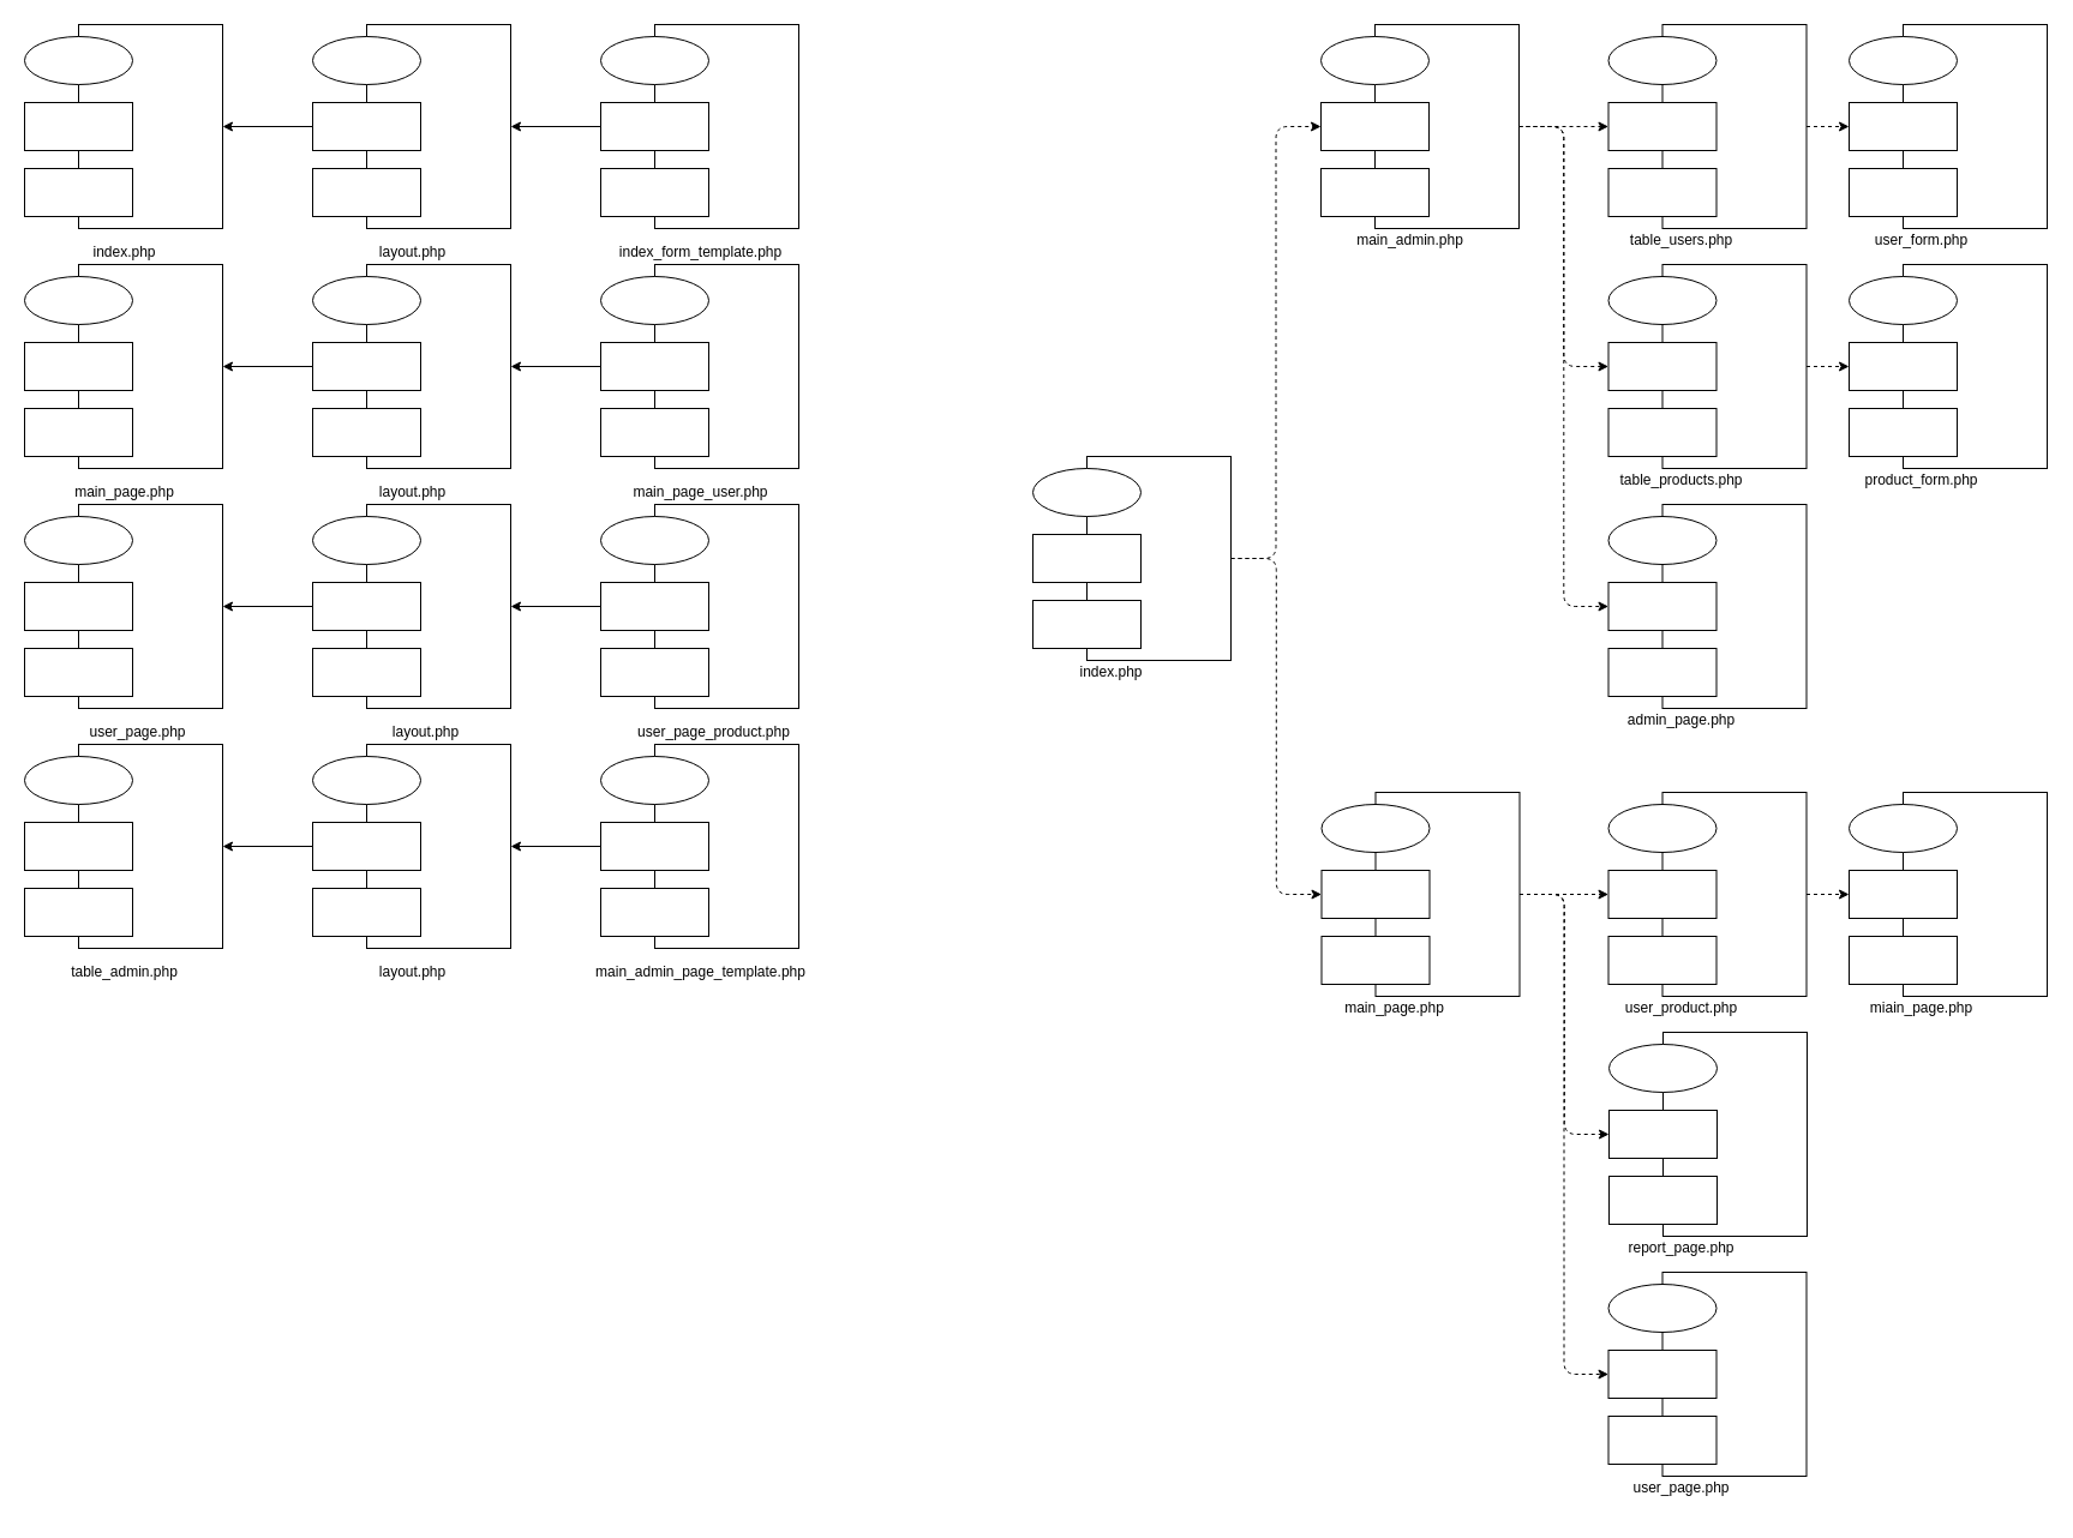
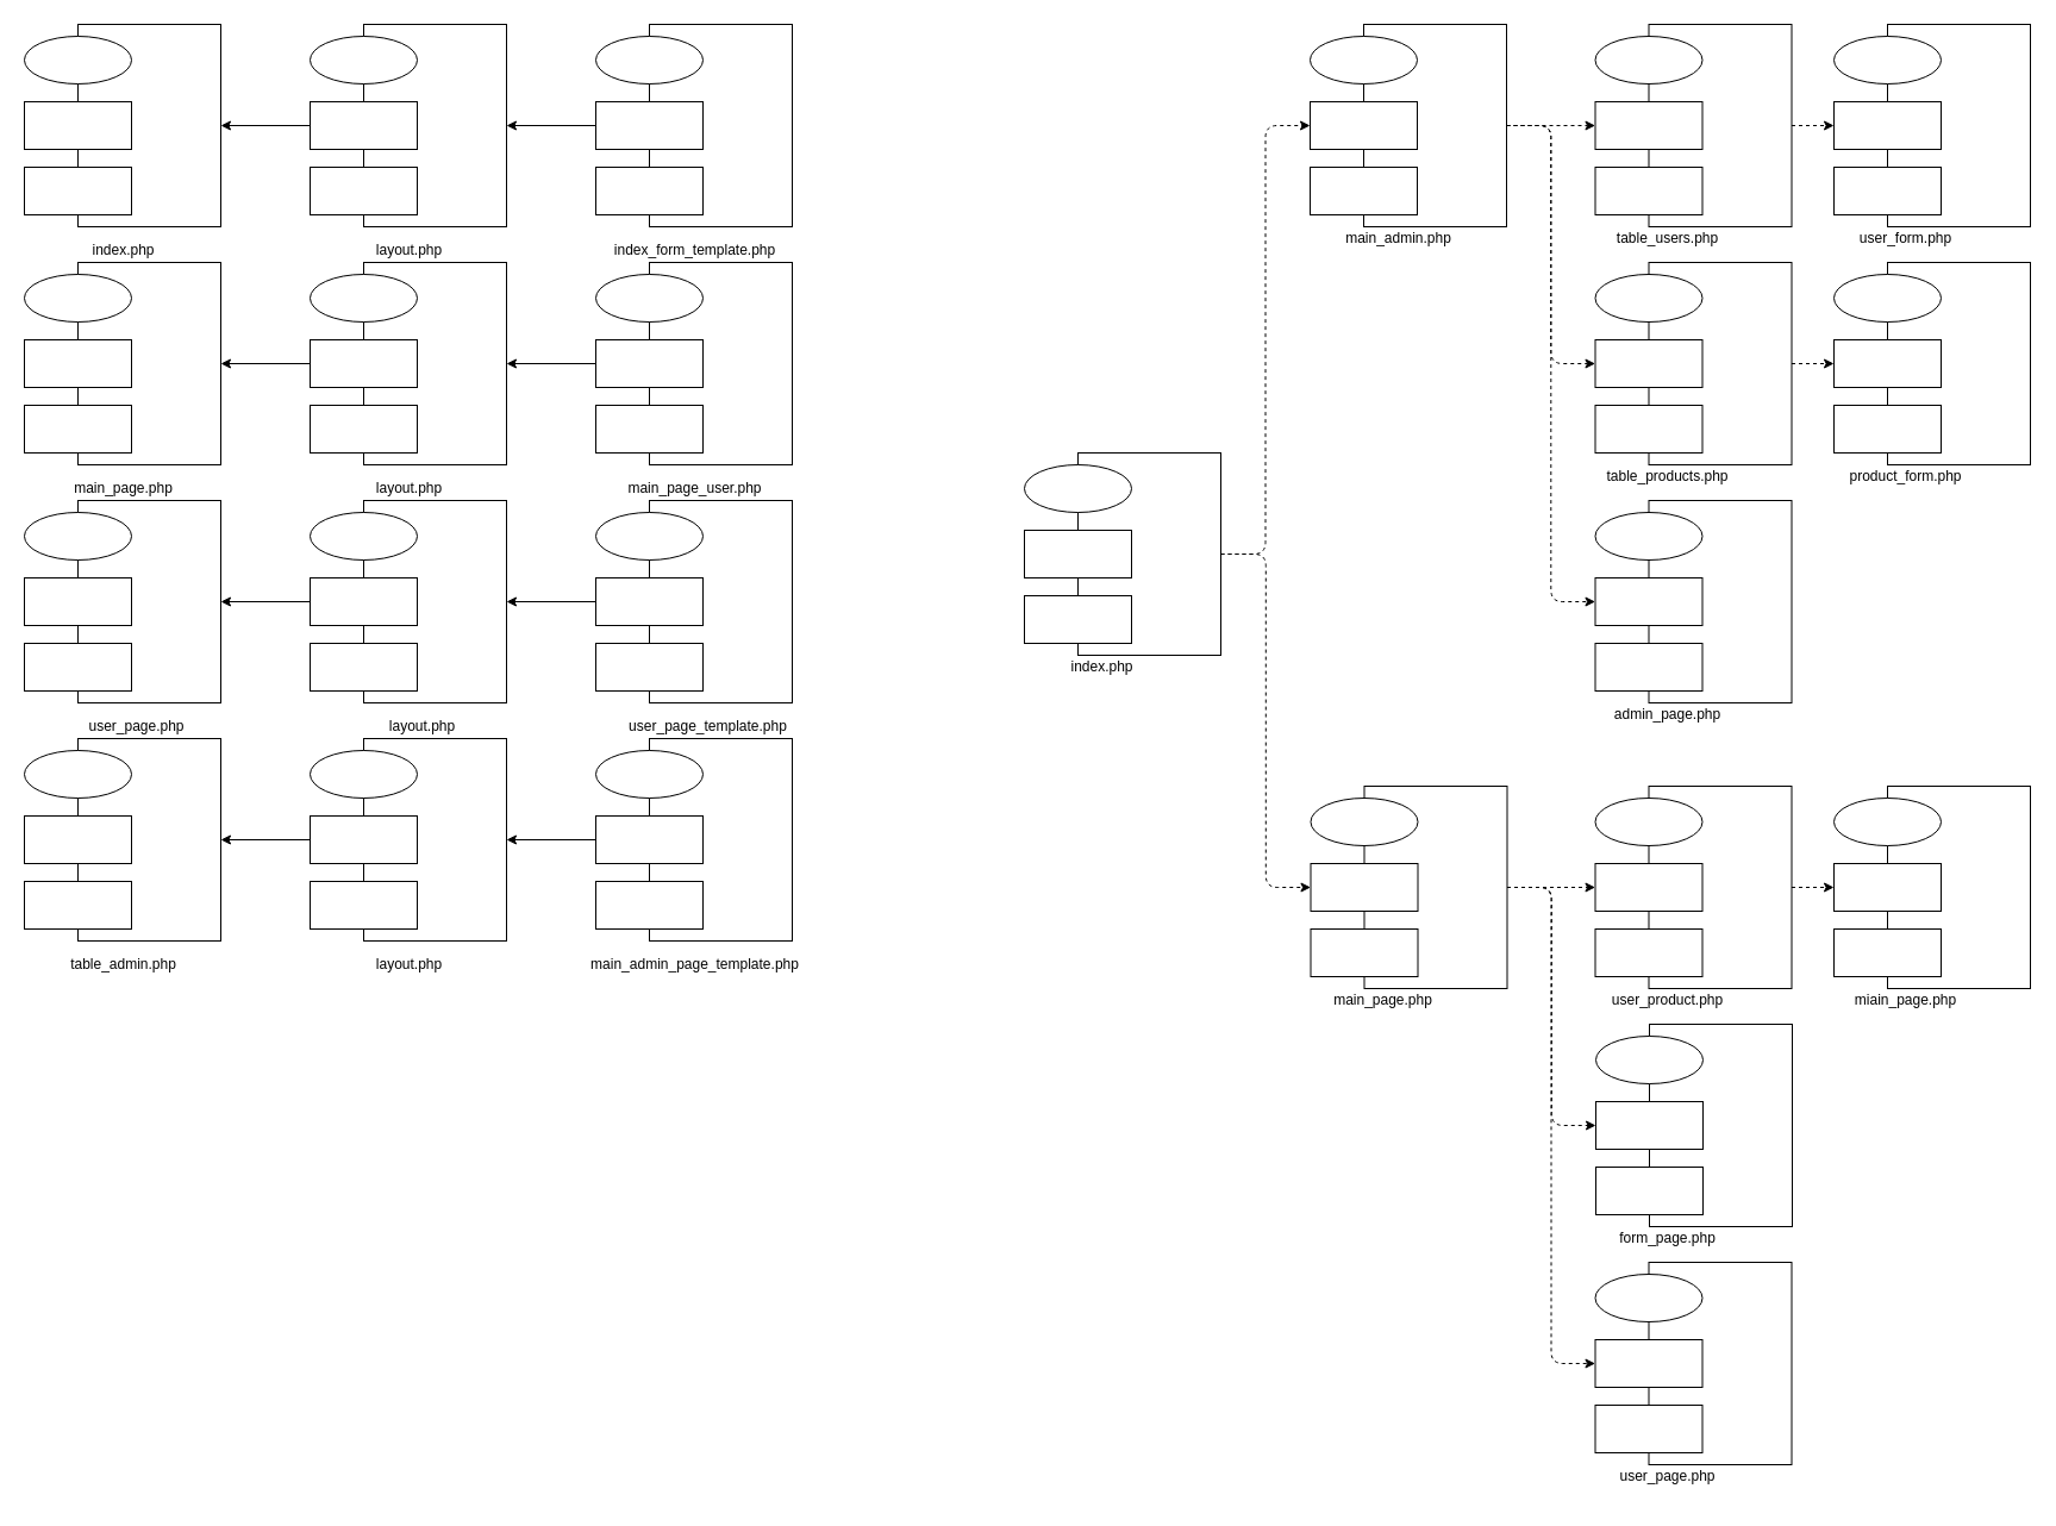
- <mxCell id="53" value="user_page_product.php" style="text;html=1;align=center;verticalAlign=middle;resizable=0;points=[];autosize=1;strokeColor=none;fillColor=none;" parent="52" vertex="1"><mxGeometry x="7.5" y="180" width="150" height="20" as="geometry" /></mxCell>
+ <mxCell id="53" value="user_page_template.php" style="text;html=1;align=center;verticalAlign=middle;resizable=0;points=[];autosize=1;strokeColor=none;fillColor=none;" parent="52" vertex="1"><mxGeometry x="7.5" y="180" width="150" height="20" as="geometry" /></mxCell>
- <mxCell id="187" value="report_page.php" style="text;html=1;align=center;verticalAlign=middle;resizable=0;points=[];autosize=1;strokeColor=none;fillColor=none;" vertex="1" parent="181"><mxGeometry x="10" y="170" width="100" height="20" as="geometry" /></mxCell>
+ <mxCell id="187" value="form_page.php" style="text;html=1;align=center;verticalAlign=middle;resizable=0;points=[];autosize=1;strokeColor=none;fillColor=none;" vertex="1" parent="181"><mxGeometry x="10" y="170" width="100" height="20" as="geometry" /></mxCell>
